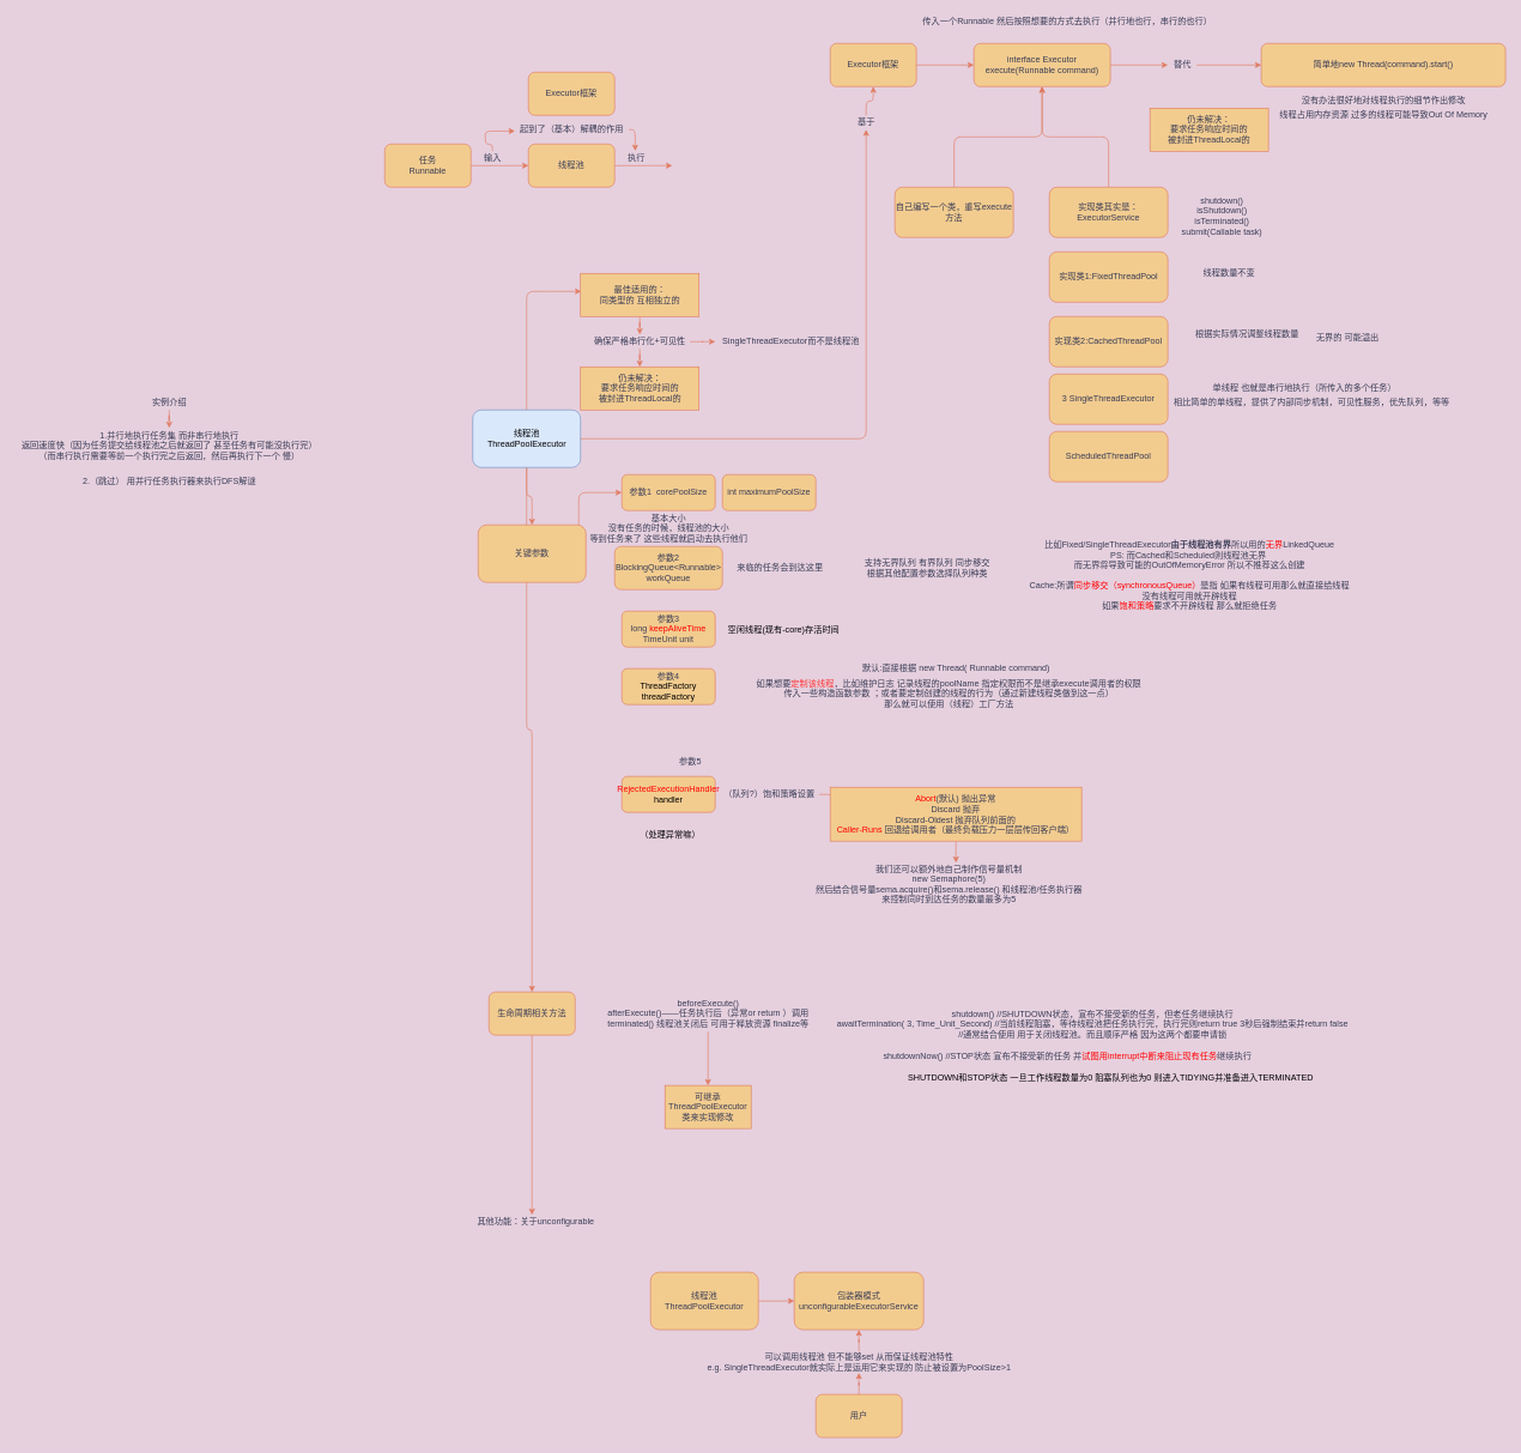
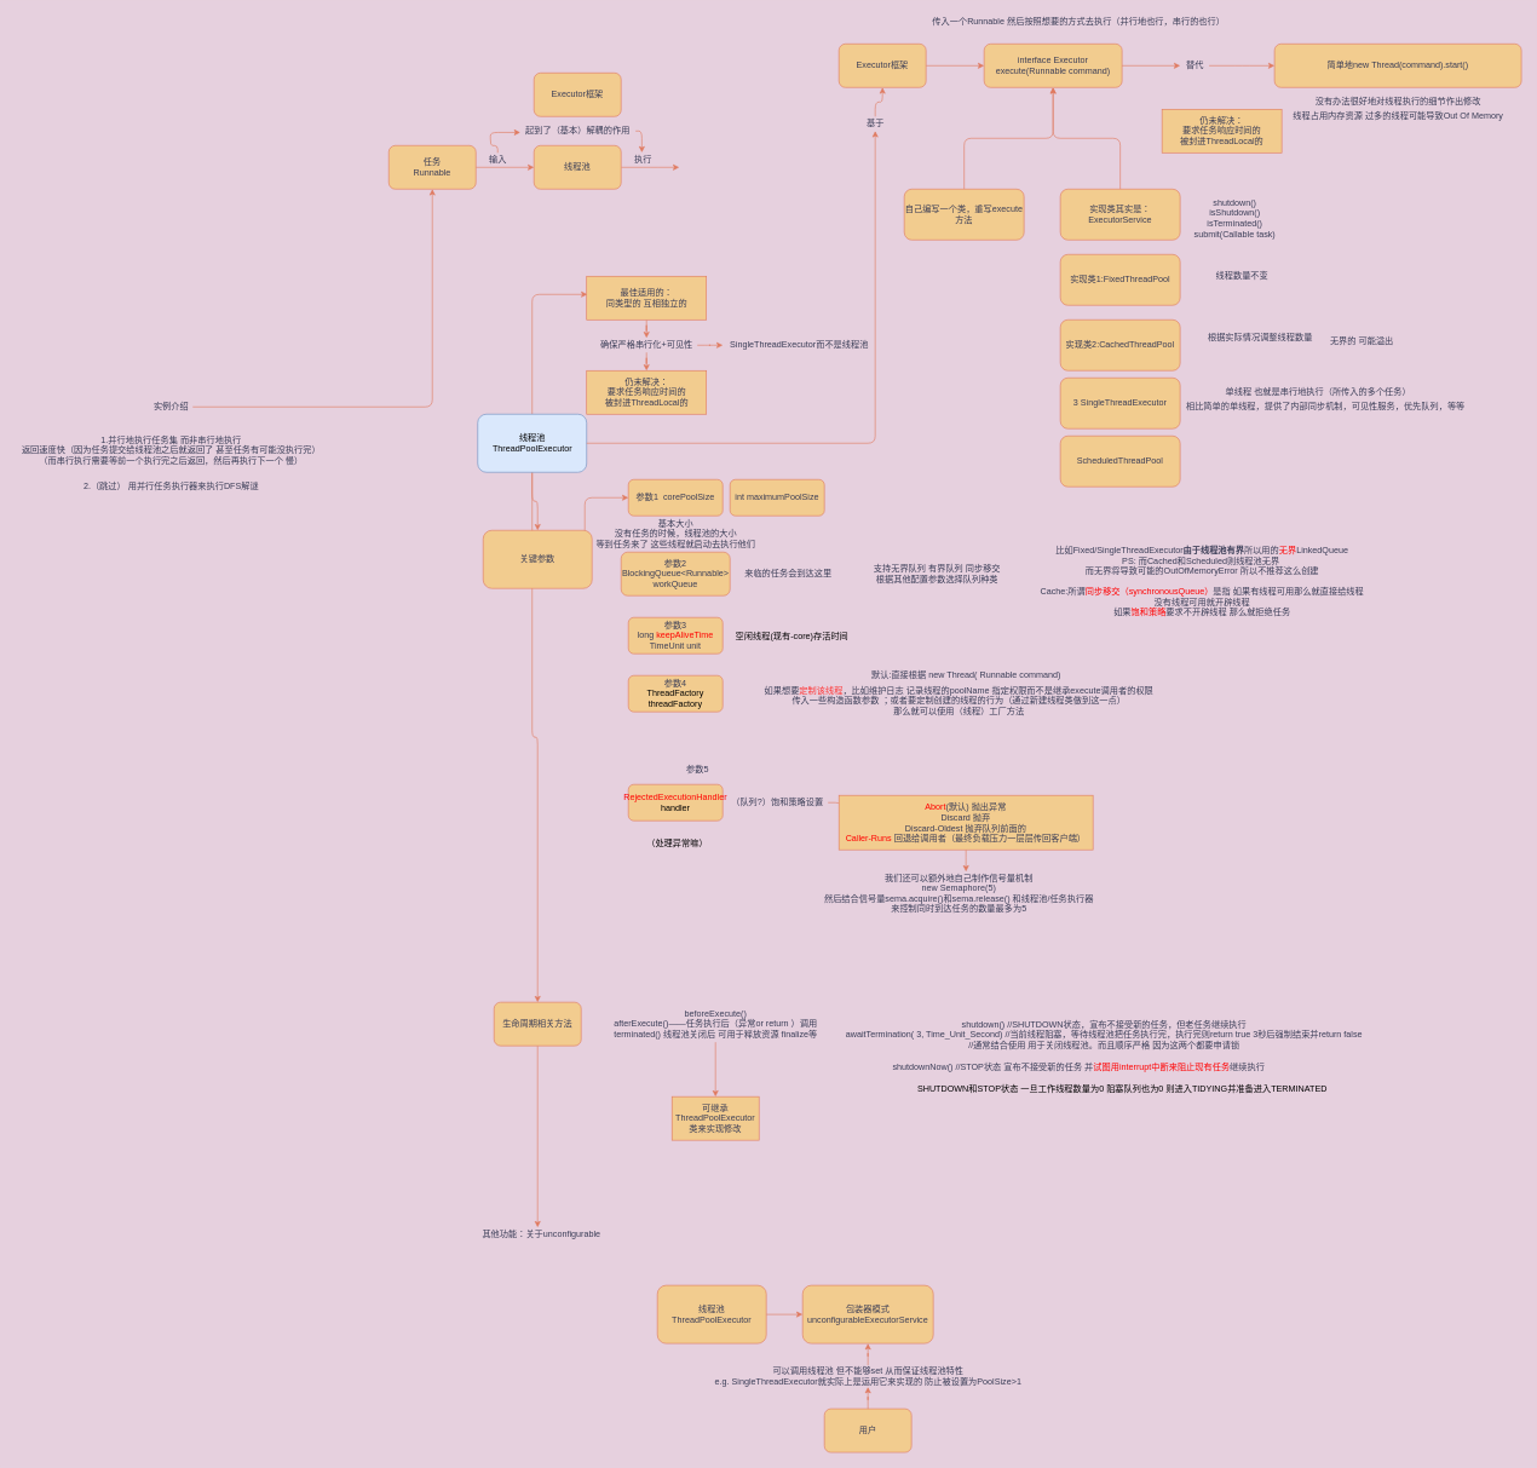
- <mxCell id="84" value="" style="edgeStyle=orthogonalEdgeStyle;curved=0;rounded=1;sketch=0;orthogonalLoop=1;jettySize=auto;html=1;strokeColor=#E07A5F;fillColor=#F2CC8F;fontColor=#393C56;" parent="1" source="85" target="86" edge="1"><mxGeometry relative="1" as="geometry" /></mxCell>
+ <mxCell id="84" value="" style="edgeStyle=orthogonalEdgeStyle;curved=0;rounded=1;sketch=0;orthogonalLoop=1;jettySize=auto;html=1;strokeColor=#E07A5F;fillColor=#F2CC8F;fontColor=#393C56;" parent="1" source="85" target="32" edge="1"><mxGeometry relative="1" as="geometry" /></mxCell>
